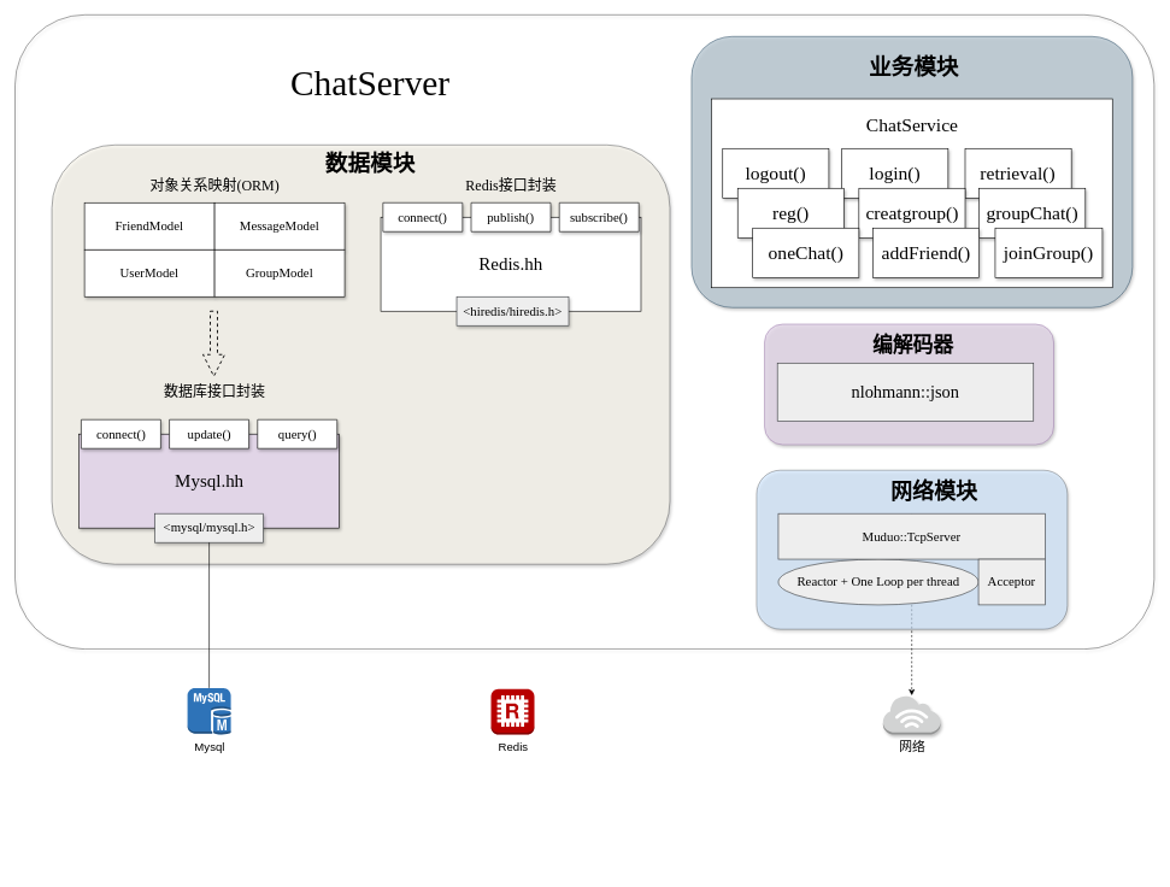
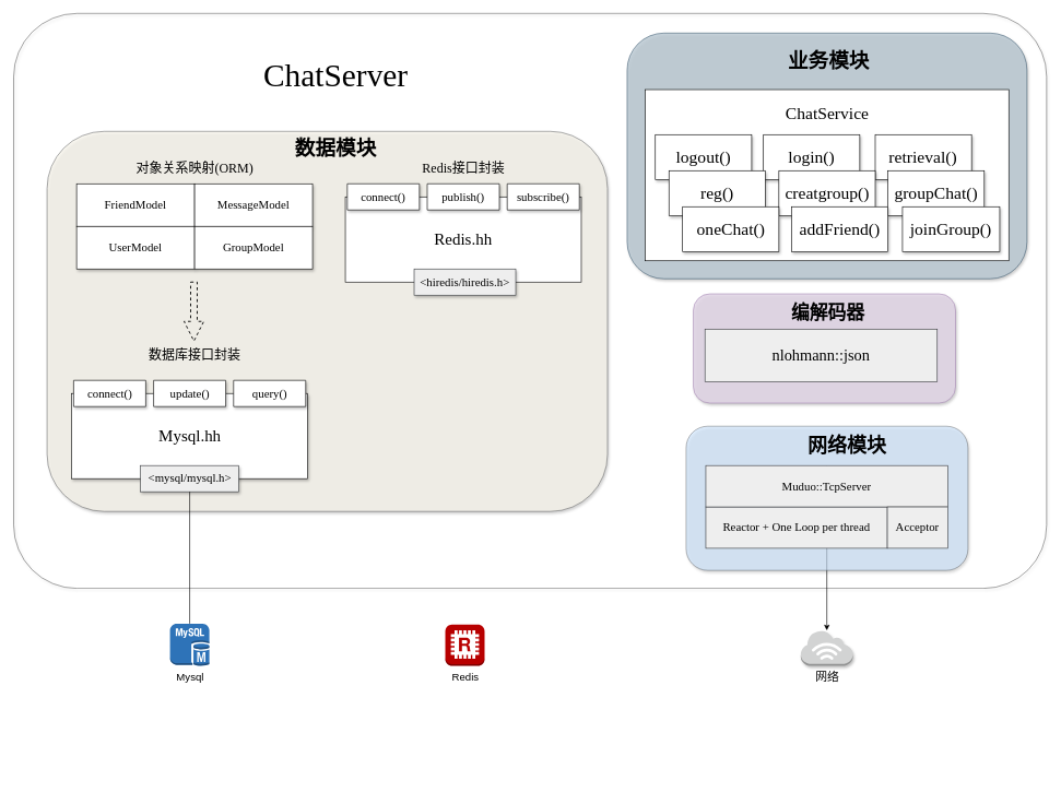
- <mxCell id="7" value="Mysql.hh" style="rounded=0;whiteSpace=wrap;html=1;fontFamily=小米兰亭;fontSize=25;glass=0;shadow=1;fillColor=#e1d5e7;" parent="6" vertex="1"><mxGeometry y="-80" width="360" height="130" as="geometry" /></mxCell>
+ <mxCell id="7" value="Mysql.hh" style="rounded=0;whiteSpace=wrap;html=1;fontFamily=小米兰亭;fontSize=25;glass=0;shadow=1;" parent="6" vertex="1"><mxGeometry y="-80" width="360" height="130" as="geometry" /></mxCell>
- <mxCell id="41" value="Reactor + One Loop per thread" style="ellipse;whiteSpace=wrap;html=1;fontFamily=小米兰亭;fontSize=18;fillColor=#eeeeee;strokeColor=#36393d;" parent="40" vertex="1"><mxGeometry y="63.12" width="276.923" height="63.12" as="geometry" /></mxCell>
+ <mxCell id="41" value="Reactor + One Loop per thread" style="rounded=0;whiteSpace=wrap;html=1;fontFamily=小米兰亭;fontSize=18;fillColor=#eeeeee;strokeColor=#36393d;" parent="40" vertex="1"><mxGeometry y="63.12" width="276.923" height="63.12" as="geometry" /></mxCell>
- <mxCell id="31" style="edgeStyle=none;html=1;exitX=0.5;exitY=0;exitDx=0;exitDy=0;dashed=1;" edge="1" parent="30" source="42" target="33"><mxGeometry x="-50" y="-63" as="geometry"><mxPoint x="160" y="190" as="sourcePoint" /></mxGeometry></mxCell>
+ <mxCell id="31" style="edgeStyle=none;html=1;exitX=0.5;exitY=0;exitDx=0;exitDy=0;" edge="1" parent="30" source="42" target="33"><mxGeometry x="-50" y="-63" as="geometry"><mxPoint x="160" y="190" as="sourcePoint" /></mxGeometry></mxCell>
